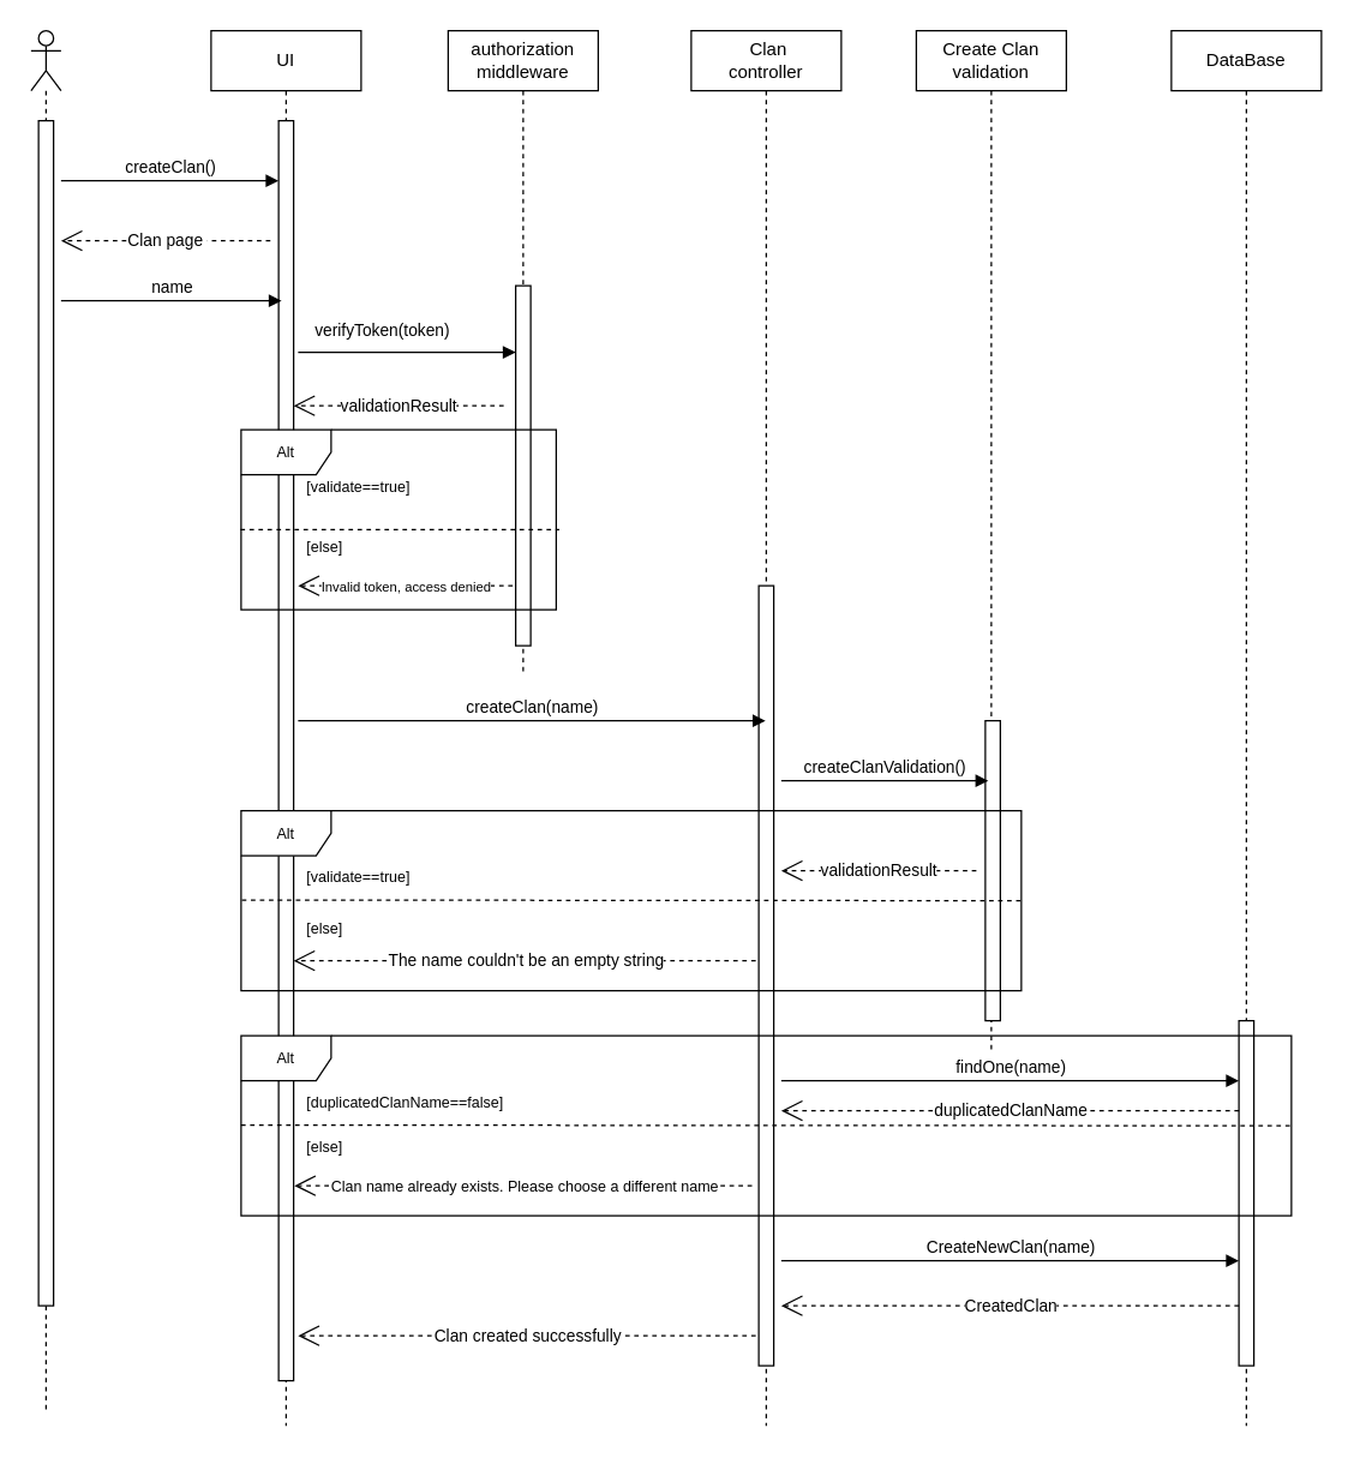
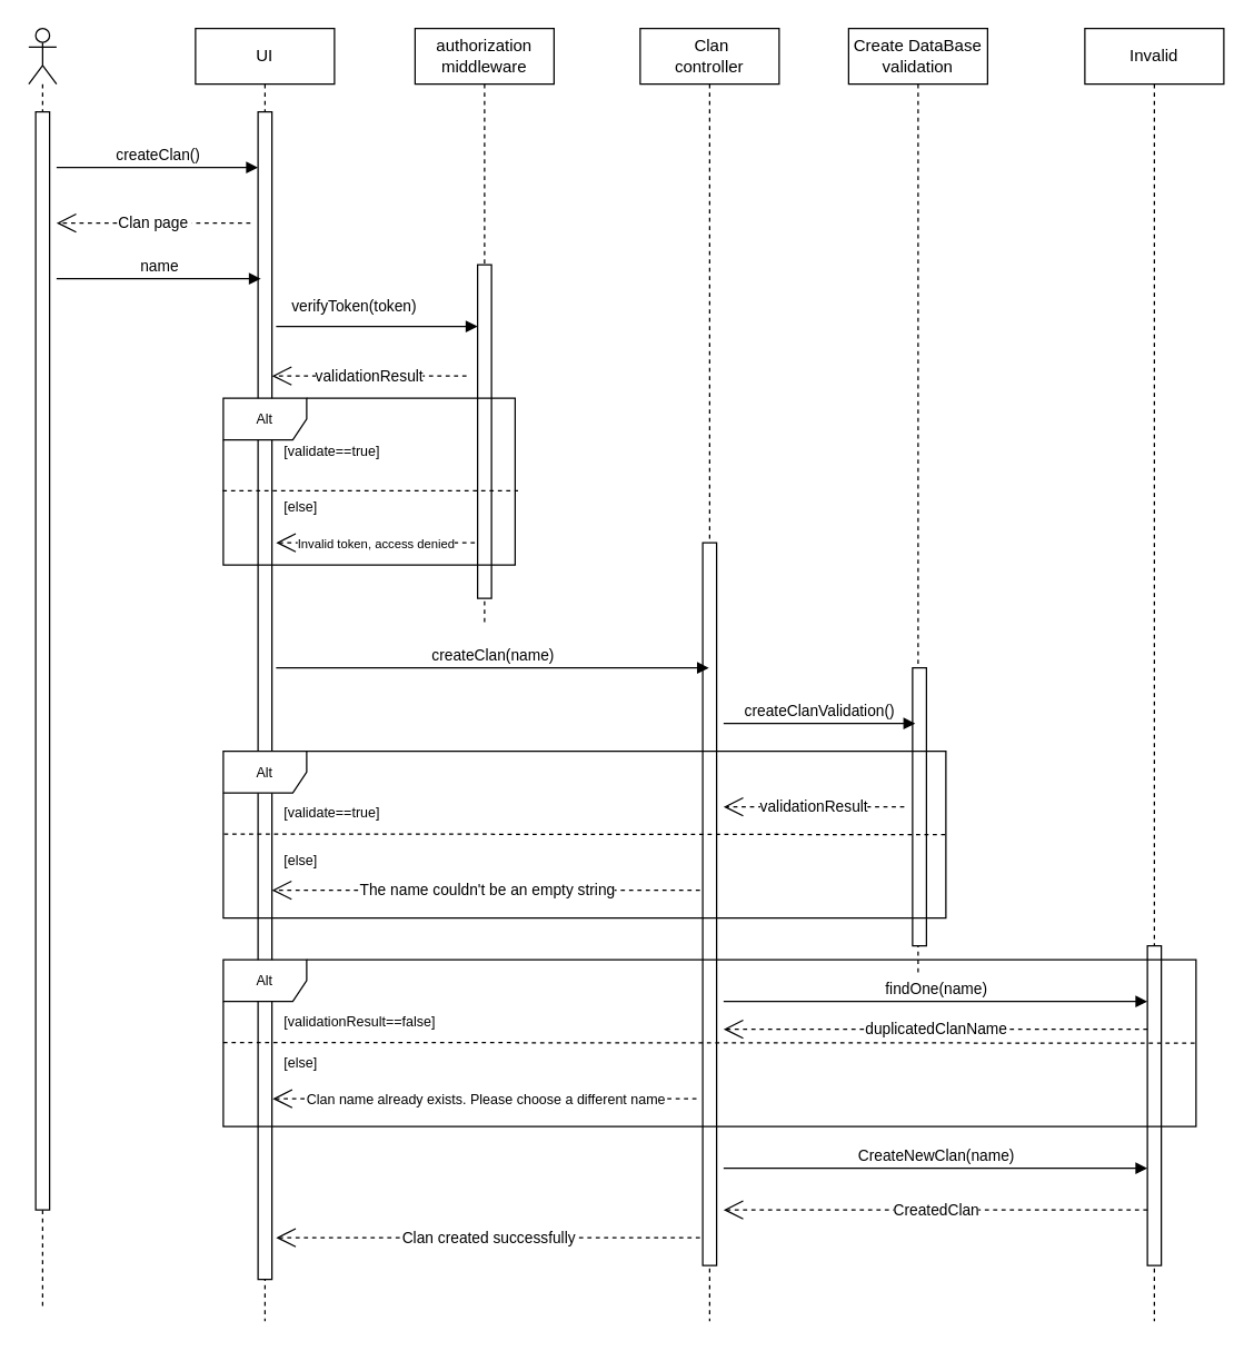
- <mxCell id="10" value="Create Clan&lt;br style=&quot;border-color: var(--border-color);&quot;&gt;validation" style="shape=umlLifeline;perimeter=lifelinePerimeter;whiteSpace=wrap;html=1;container=1;dropTarget=0;collapsible=0;recursiveResize=0;outlineConnect=0;portConstraint=eastwest;newEdgeStyle={&quot;curved&quot;:0,&quot;rounded&quot;:0};" vertex="1" parent="1"><mxGeometry x="610" y="20" width="100" height="680" as="geometry" /></mxCell>
+ <mxCell id="10" value="Create DataBase&lt;br style=&quot;border-color: var(--border-color);&quot;&gt;validation" style="shape=umlLifeline;perimeter=lifelinePerimeter;whiteSpace=wrap;html=1;container=1;dropTarget=0;collapsible=0;recursiveResize=0;outlineConnect=0;portConstraint=eastwest;newEdgeStyle={&quot;curved&quot;:0,&quot;rounded&quot;:0};" vertex="1" parent="1"><mxGeometry x="610" y="20" width="100" height="680" as="geometry" /></mxCell>
- <mxCell id="22" value="DataBase" style="shape=umlLifeline;perimeter=lifelinePerimeter;whiteSpace=wrap;html=1;container=1;dropTarget=0;collapsible=0;recursiveResize=0;outlineConnect=0;portConstraint=eastwest;newEdgeStyle={&quot;curved&quot;:0,&quot;rounded&quot;:0};" vertex="1" parent="1"><mxGeometry x="780" y="20" width="100" height="930" as="geometry" /></mxCell>
+ <mxCell id="22" value="Invalid" style="shape=umlLifeline;perimeter=lifelinePerimeter;whiteSpace=wrap;html=1;container=1;dropTarget=0;collapsible=0;recursiveResize=0;outlineConnect=0;portConstraint=eastwest;newEdgeStyle={&quot;curved&quot;:0,&quot;rounded&quot;:0};" vertex="1" parent="1"><mxGeometry x="780" y="20" width="100" height="930" as="geometry" /></mxCell>
- <mxCell id="36" value="&lt;font style=&quot;font-size: 10px;&quot;&gt;[duplicatedClanName==false]&lt;/font&gt;" style="text;strokeColor=none;fillColor=none;align=left;verticalAlign=top;spacingLeft=4;spacingRight=4;overflow=hidden;rotatable=0;points=[[0,0.5],[1,0.5]];portConstraint=eastwest;whiteSpace=wrap;html=1;" vertex="1" parent="1"><mxGeometry x="198" y="720" width="152" height="26" as="geometry" /></mxCell>
+ <mxCell id="36" value="&lt;font style=&quot;font-size: 10px;&quot;&gt;[validationResult==false]&lt;/font&gt;" style="text;strokeColor=none;fillColor=none;align=left;verticalAlign=top;spacingLeft=4;spacingRight=4;overflow=hidden;rotatable=0;points=[[0,0.5],[1,0.5]];portConstraint=eastwest;whiteSpace=wrap;html=1;" vertex="1" parent="1"><mxGeometry x="198" y="720" width="152" height="26" as="geometry" /></mxCell>
